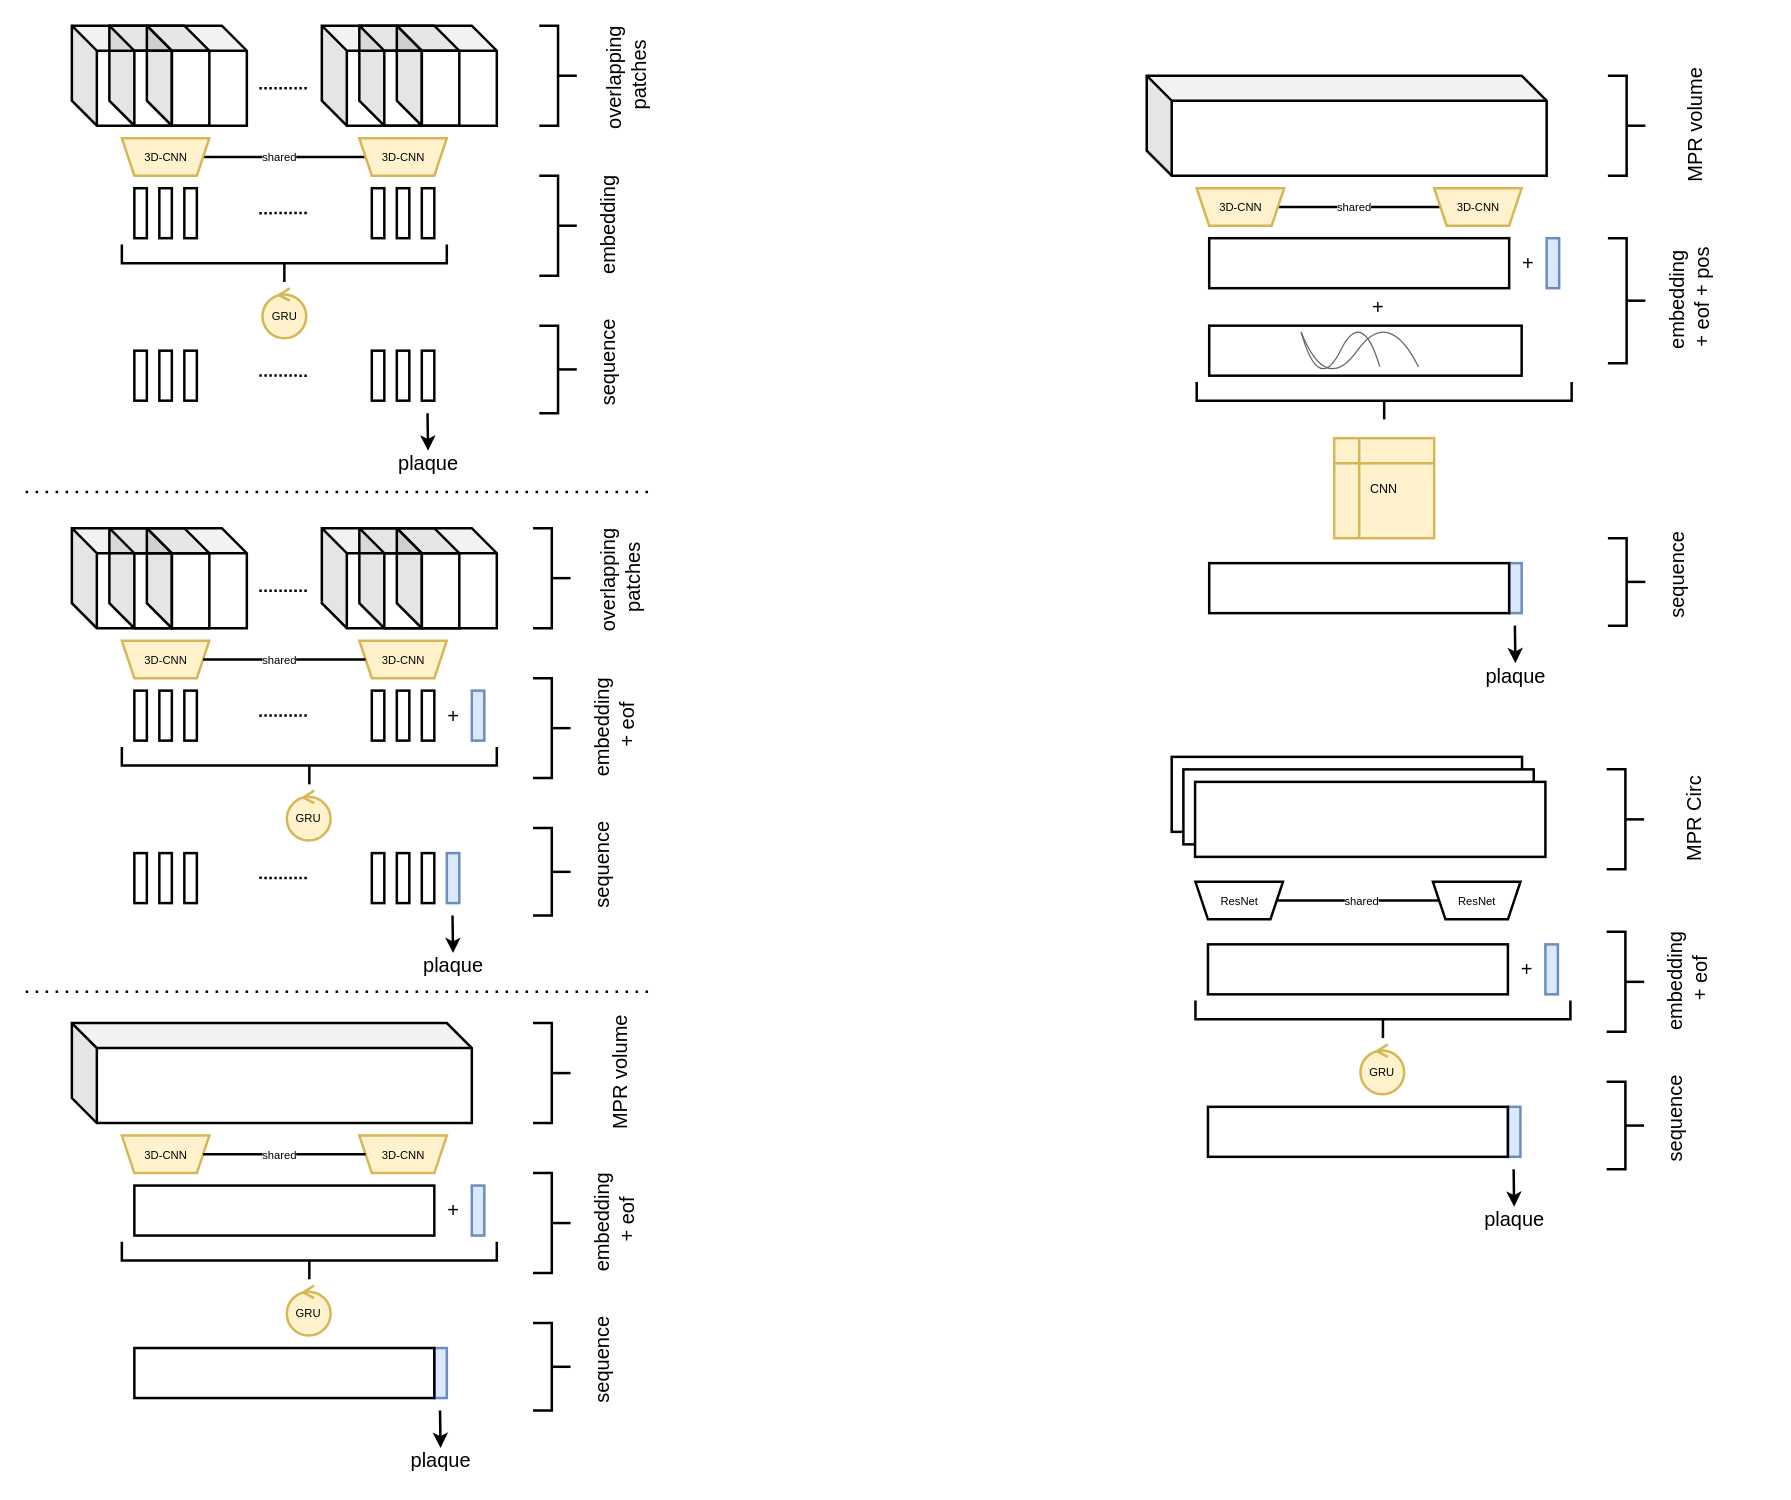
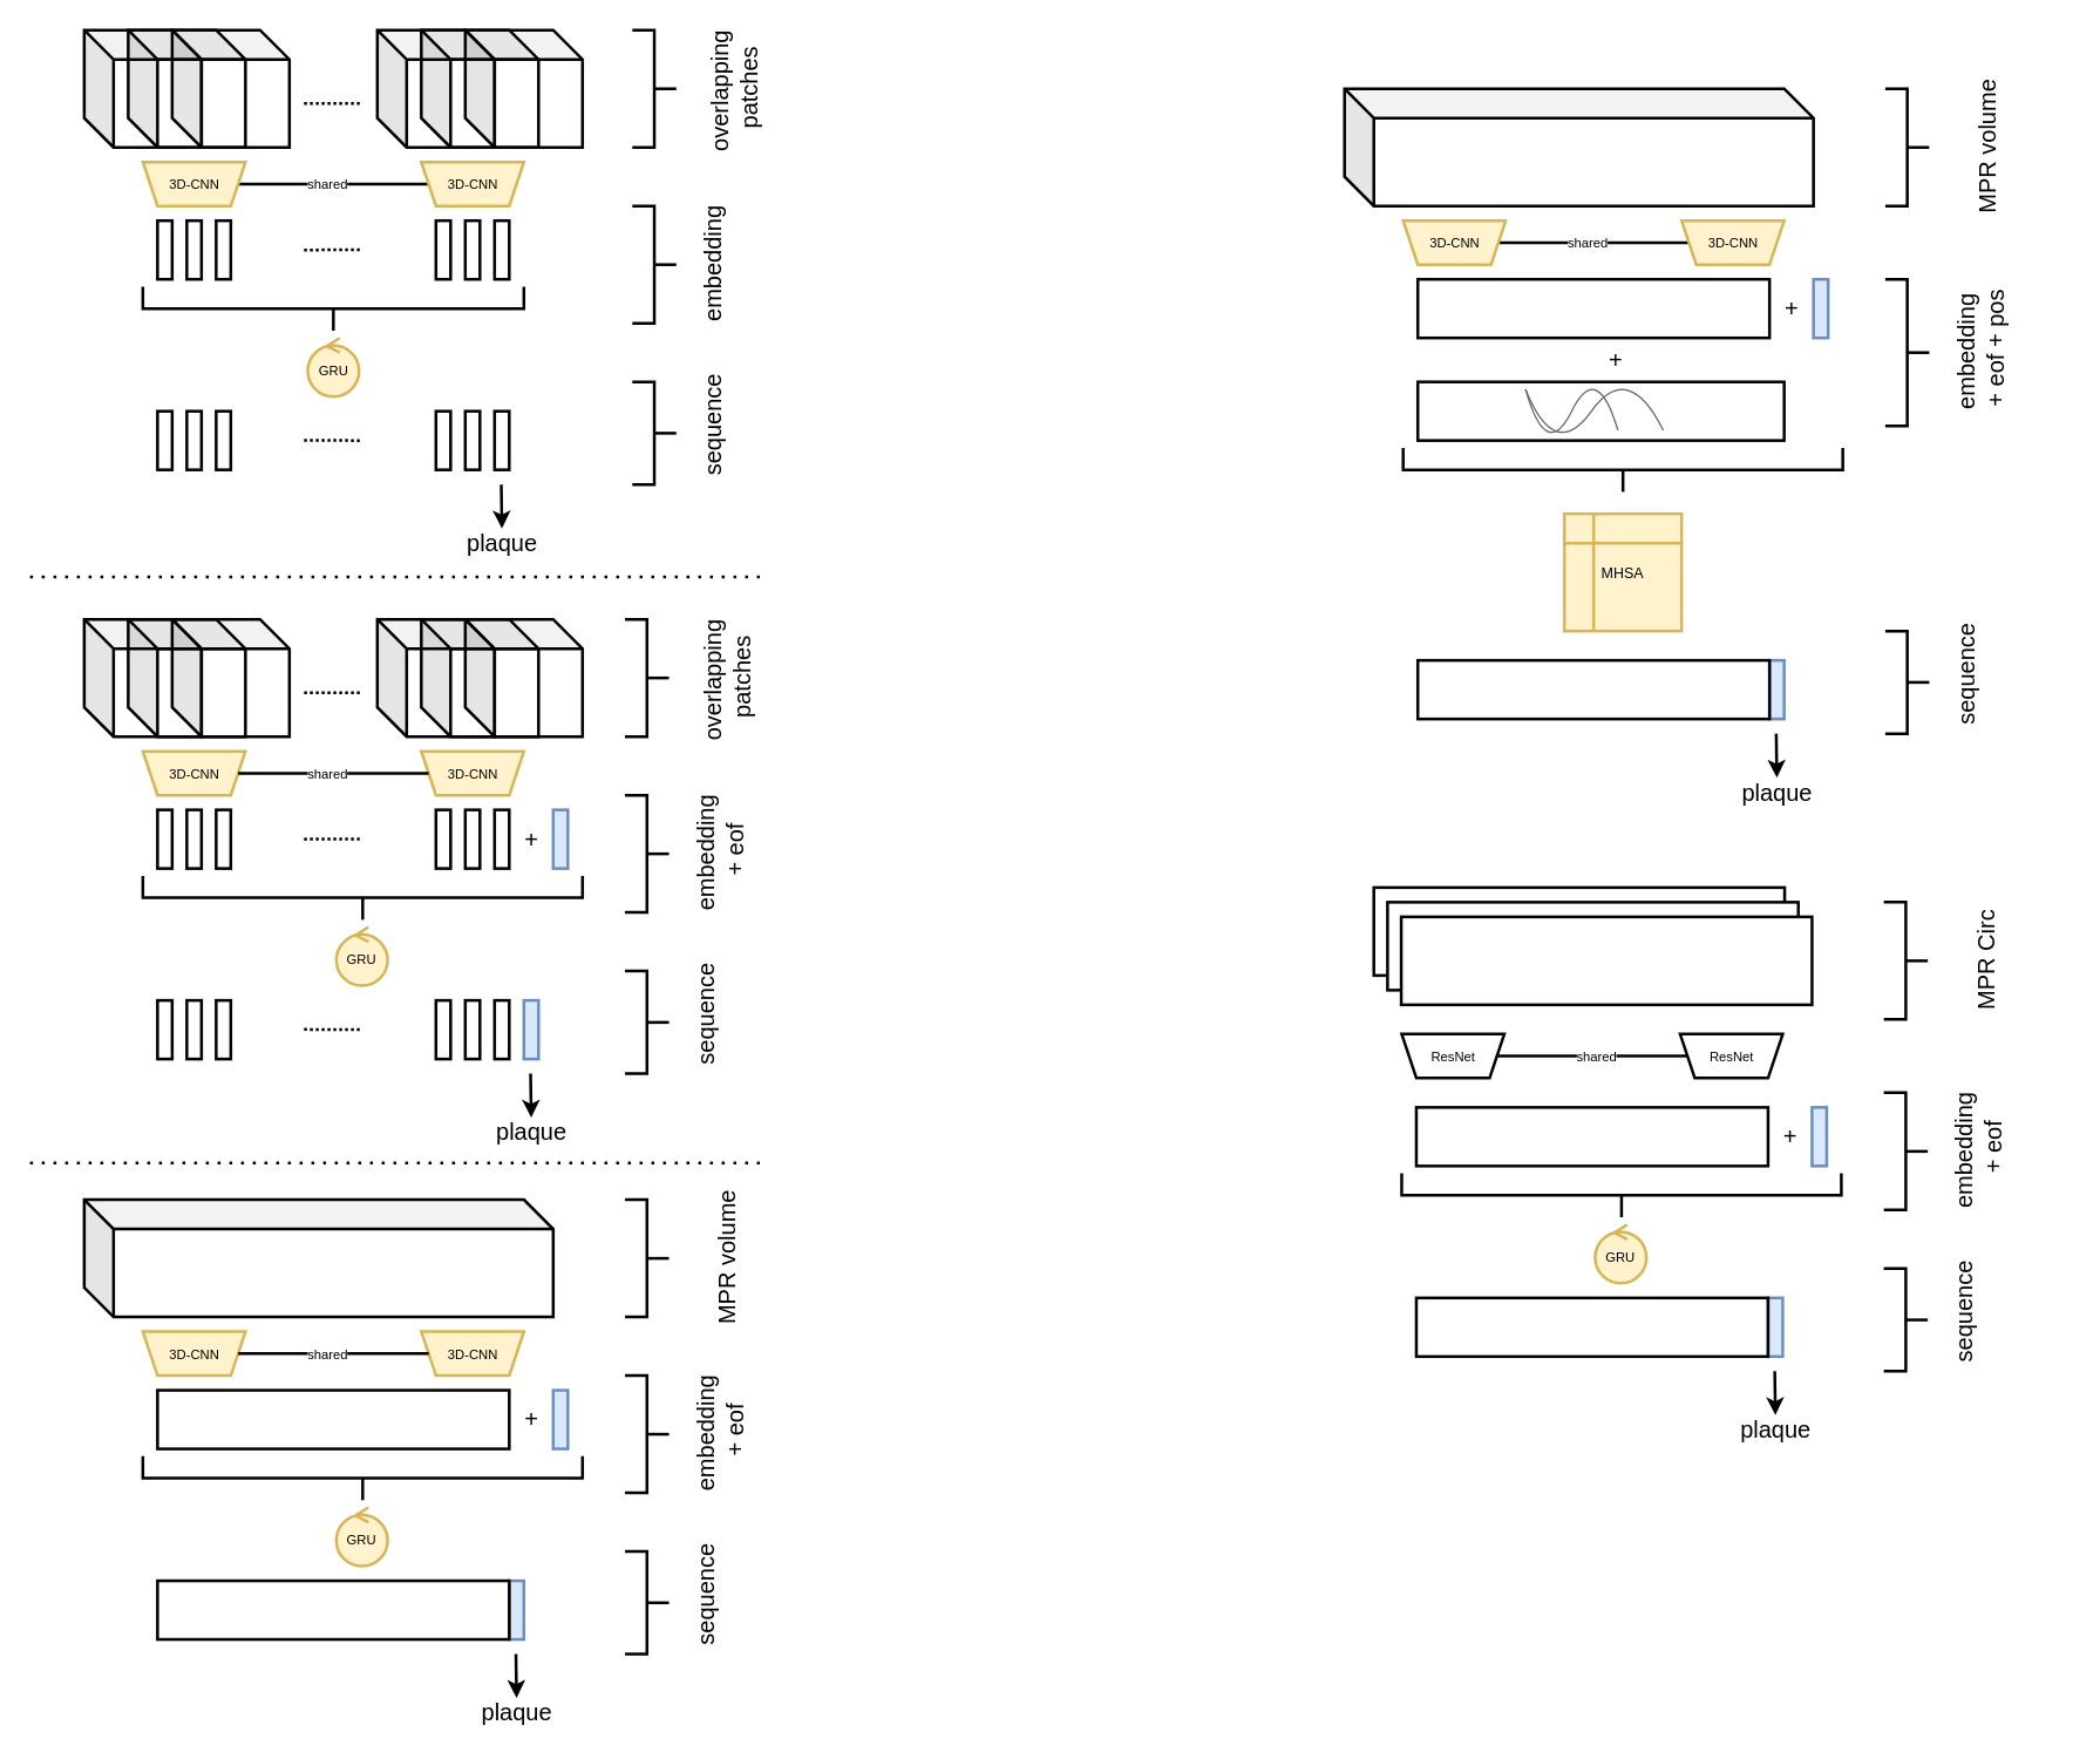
- <mxCell id="87" value="CNN" style="shape=internalStorage;whiteSpace=wrap;html=1;backgroundOutline=1;fontSize=10;strokeColor=#d6b656;strokeWidth=2;fillColor=#fff2cc;" parent="1" vertex="1"><mxGeometry x="1067" y="350" width="80" height="80" as="geometry" /></mxCell>
+ <mxCell id="87" value="MHSA" style="shape=internalStorage;whiteSpace=wrap;html=1;backgroundOutline=1;fontSize=10;strokeColor=#d6b656;strokeWidth=2;fillColor=#fff2cc;" parent="1" vertex="1"><mxGeometry x="1067" y="350" width="80" height="80" as="geometry" /></mxCell>
